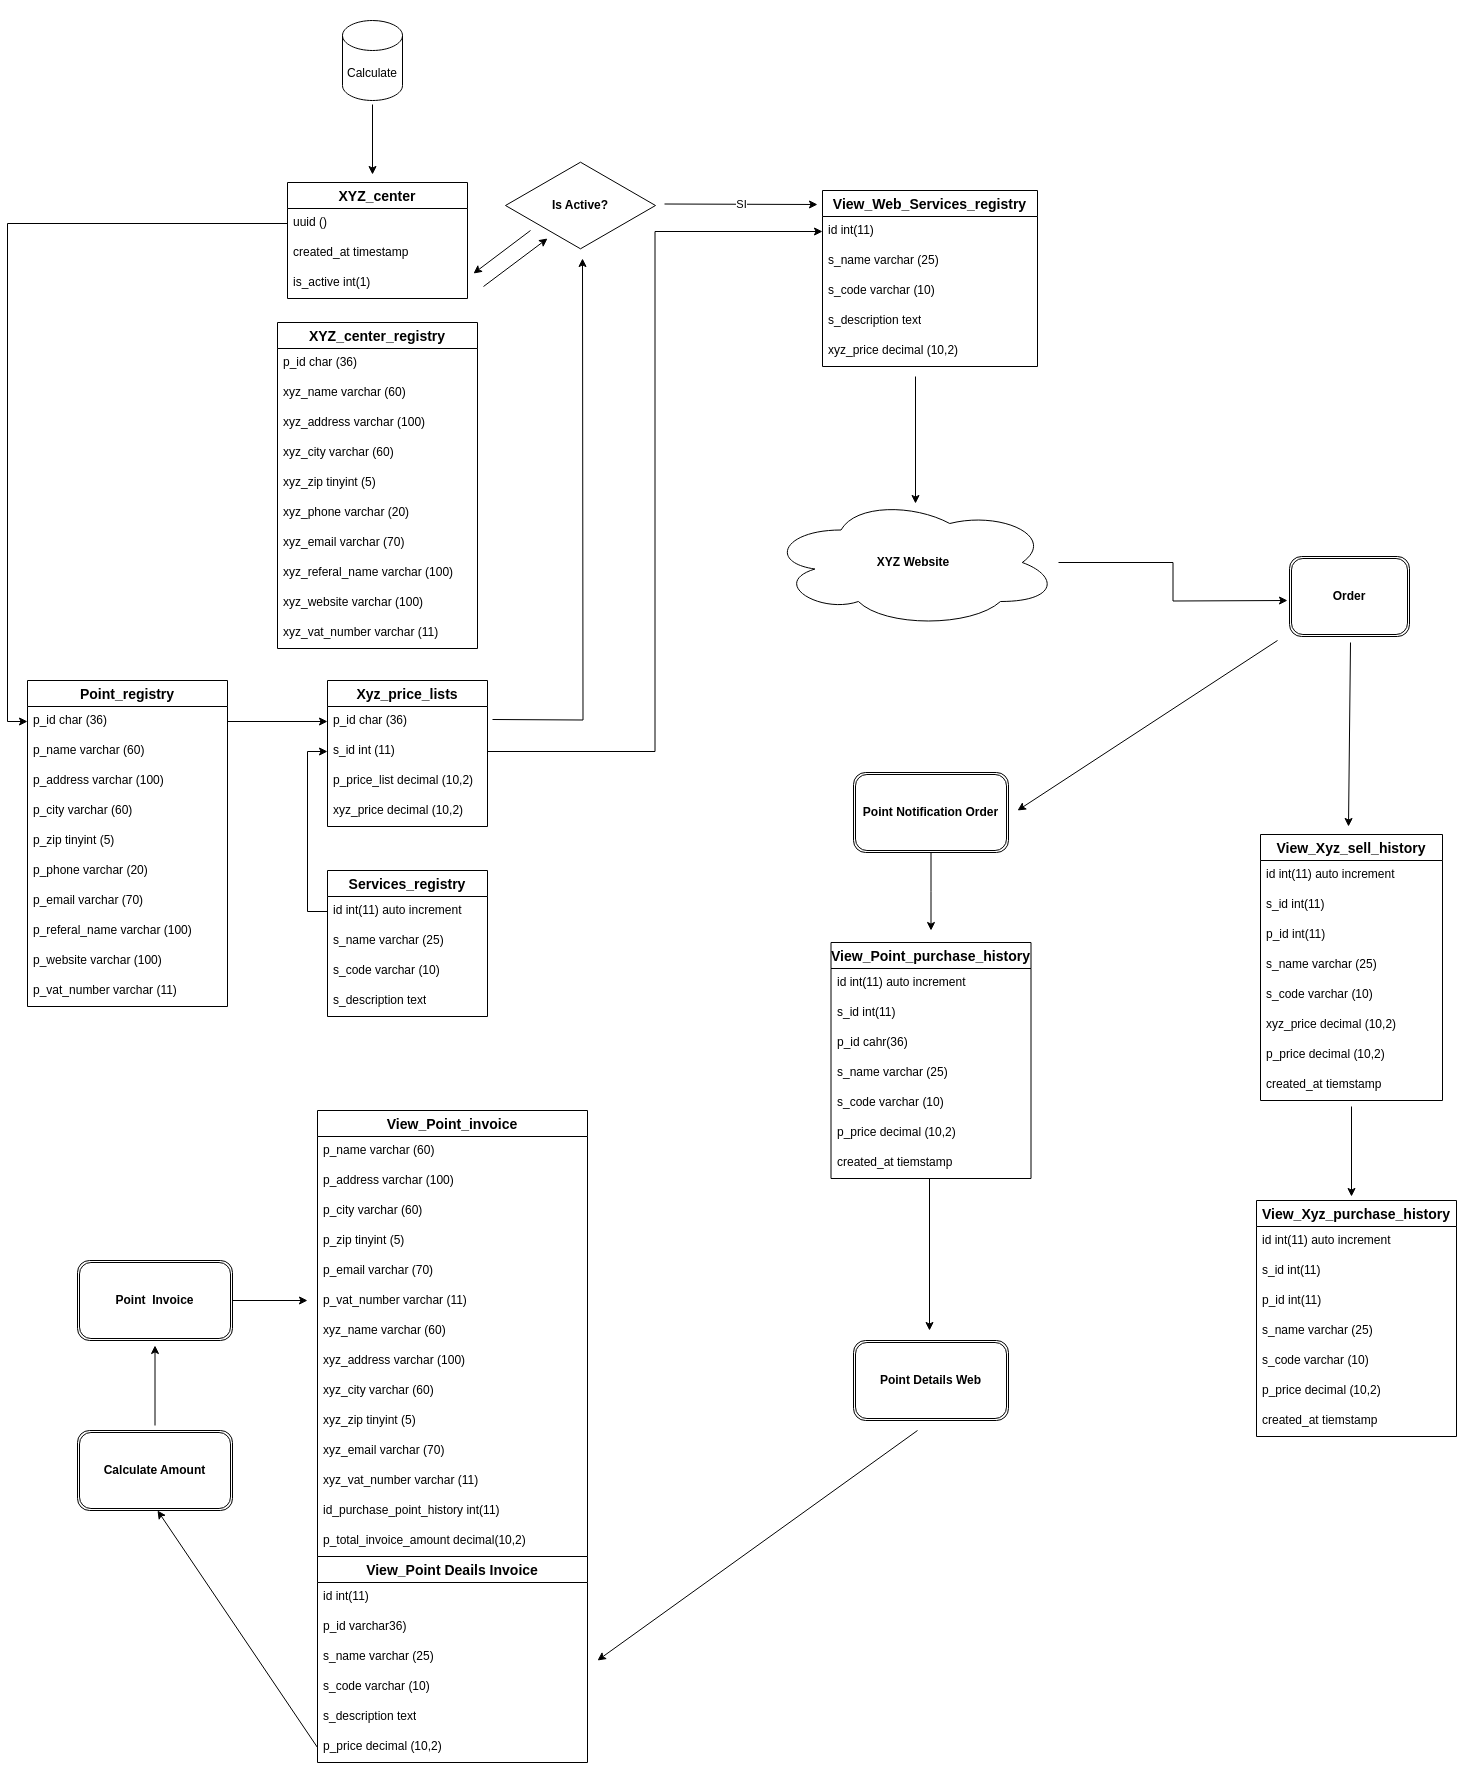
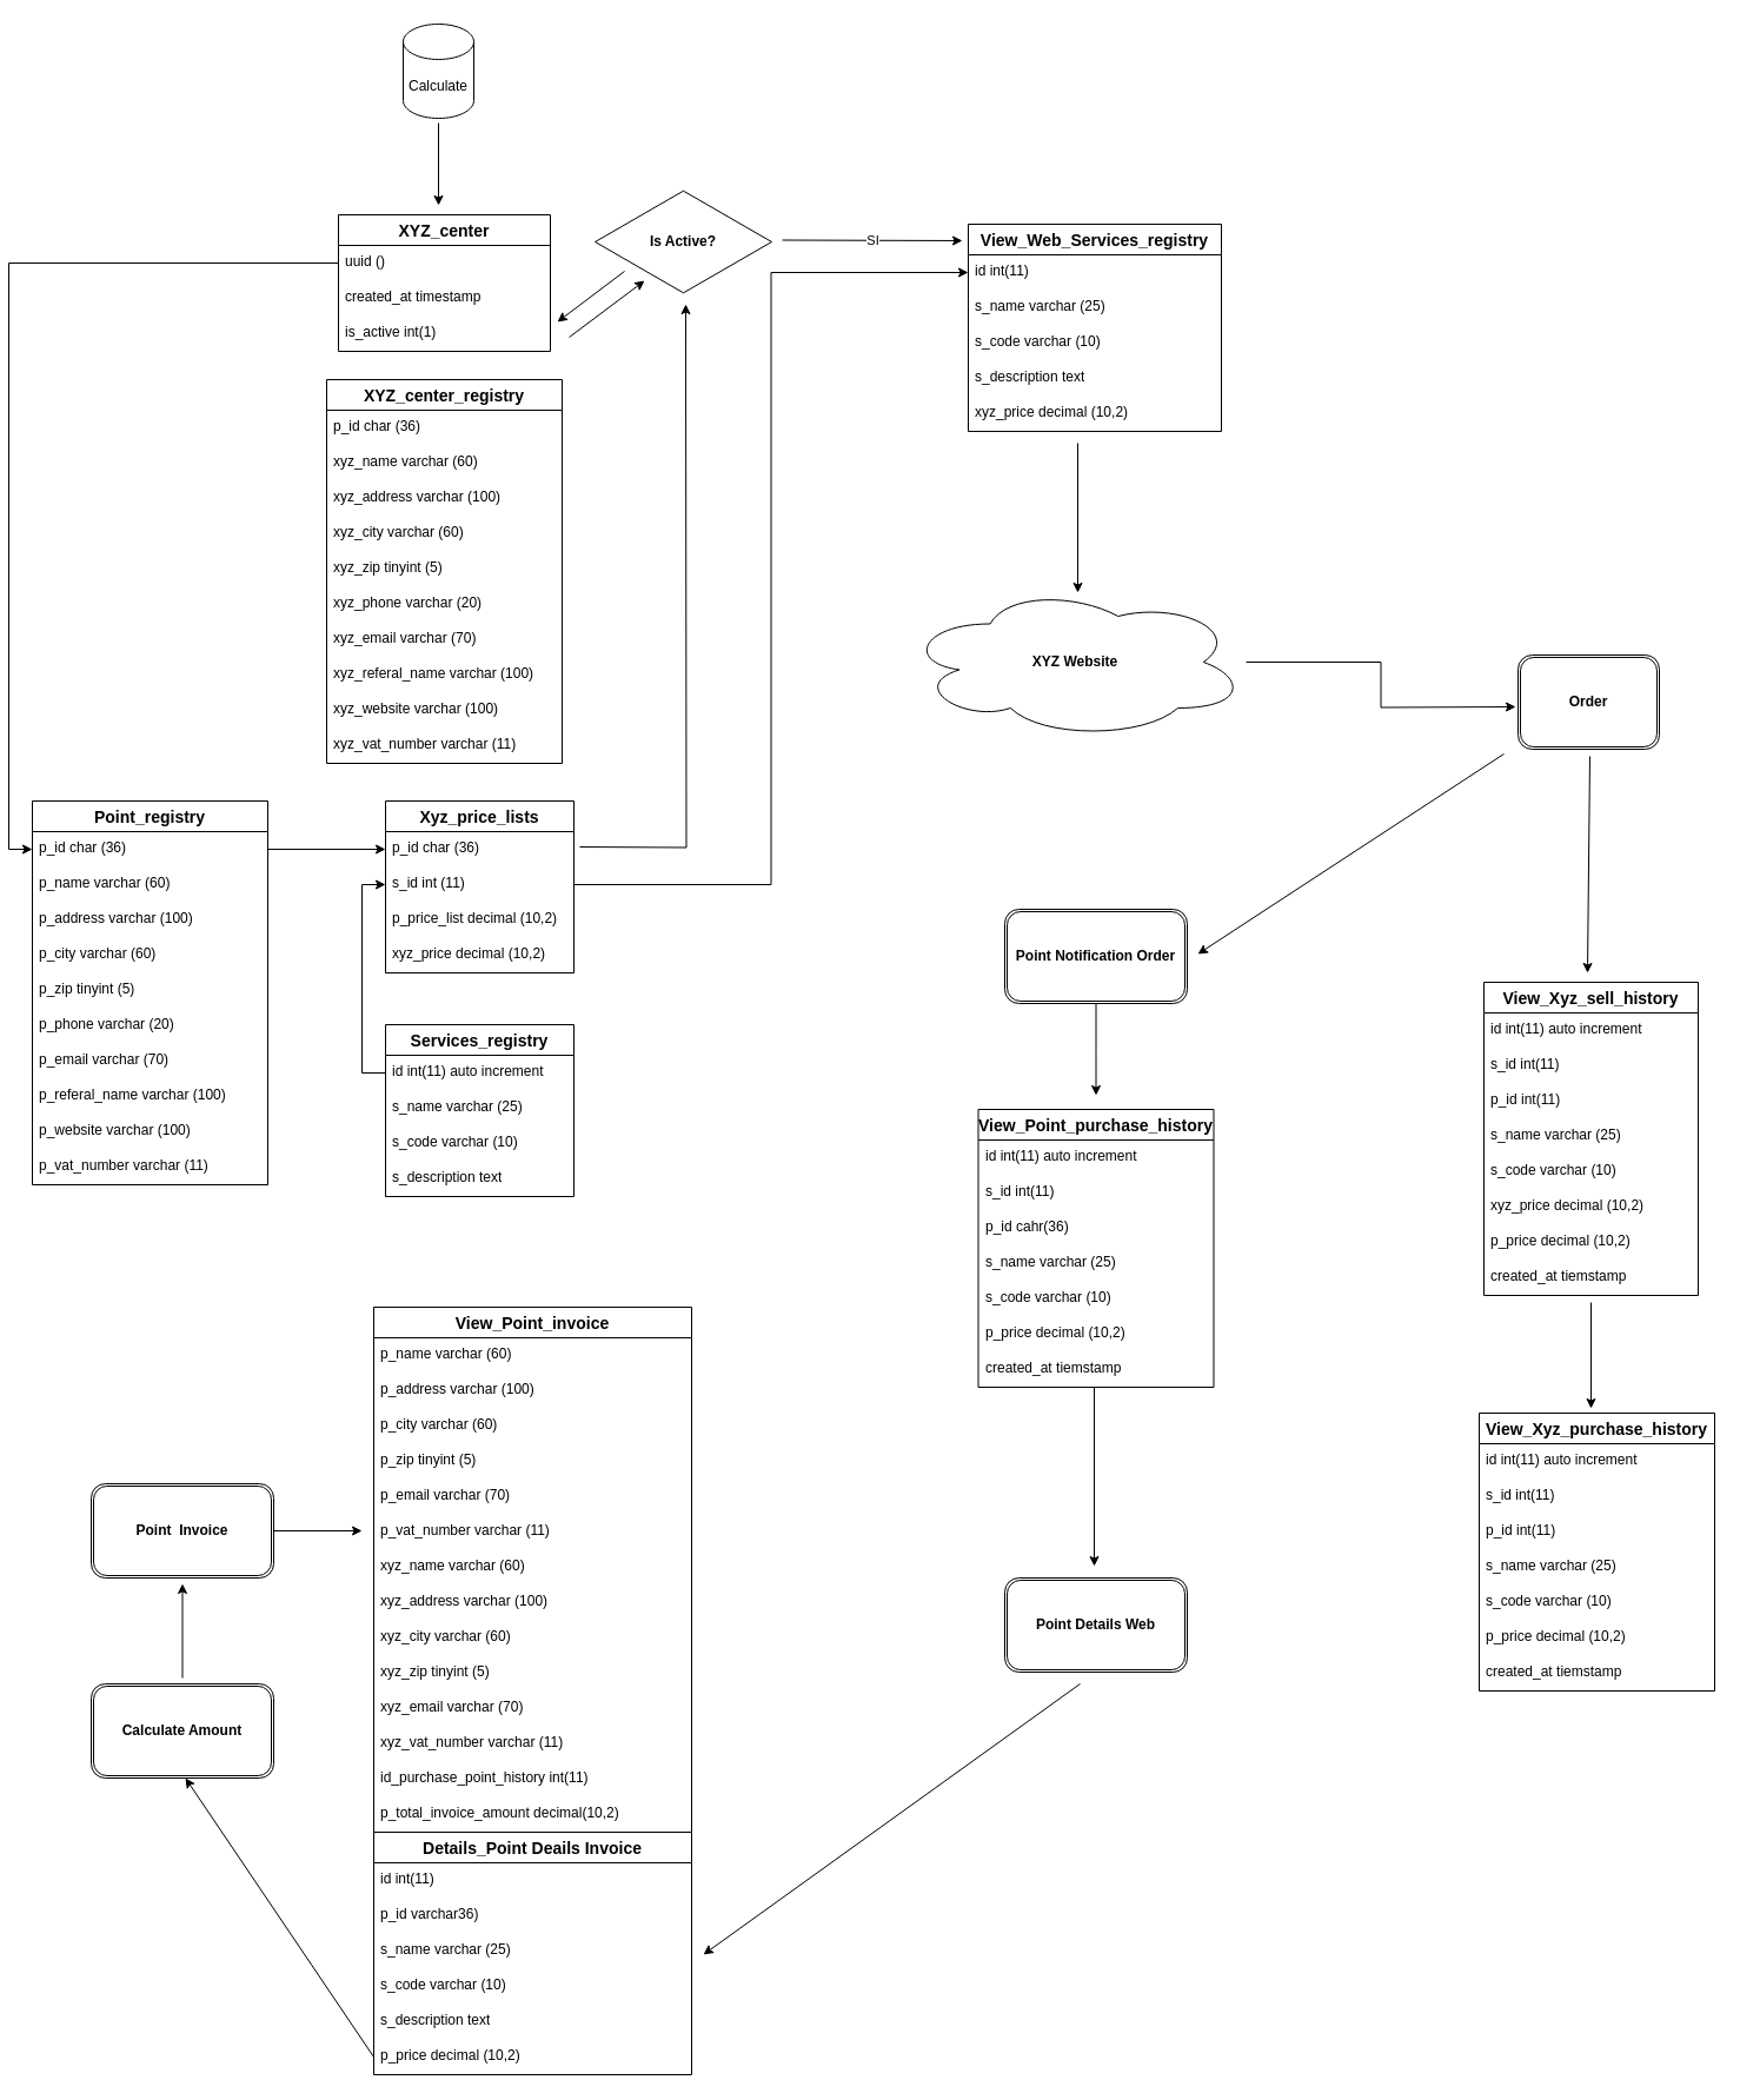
- <mxCell id="100" value="View_Point Deails Invoice" style="swimlane;fontStyle=1;childLayout=stackLayout;horizontal=1;startSize=26;horizontalStack=0;resizeParent=1;resizeParentMax=0;resizeLast=0;collapsible=1;marginBottom=0;align=center;fontSize=14;" parent="1" vertex="1"><mxGeometry x="310" y="1556" width="270" height="206" as="geometry" /></mxCell>
+ <mxCell id="100" value="Details_Point Deails Invoice" style="swimlane;fontStyle=1;childLayout=stackLayout;horizontal=1;startSize=26;horizontalStack=0;resizeParent=1;resizeParentMax=0;resizeLast=0;collapsible=1;marginBottom=0;align=center;fontSize=14;" parent="1" vertex="1"><mxGeometry x="310" y="1556" width="270" height="206" as="geometry" /></mxCell>
